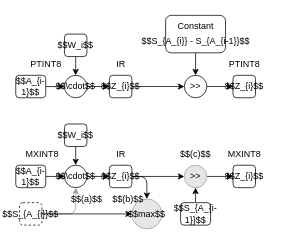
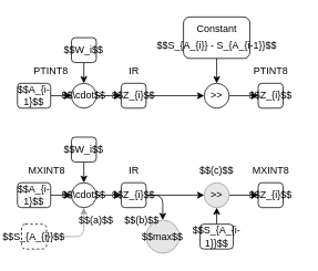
- <mxCell id="34" style="edgeStyle=orthogonalEdgeStyle;html=1;entryX=0;entryY=0.5;entryDx=0;entryDy=0;" parent="1" source="35" target="39" edge="1"><mxGeometry relative="1" as="geometry"><mxPoint x="170" y="285" as="targetPoint" /></mxGeometry></mxCell>
